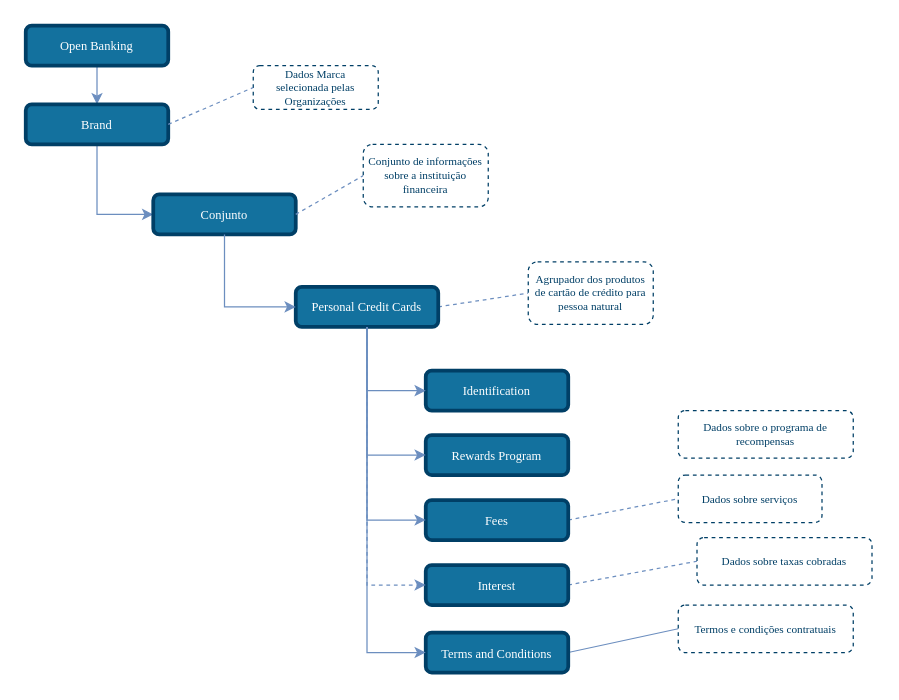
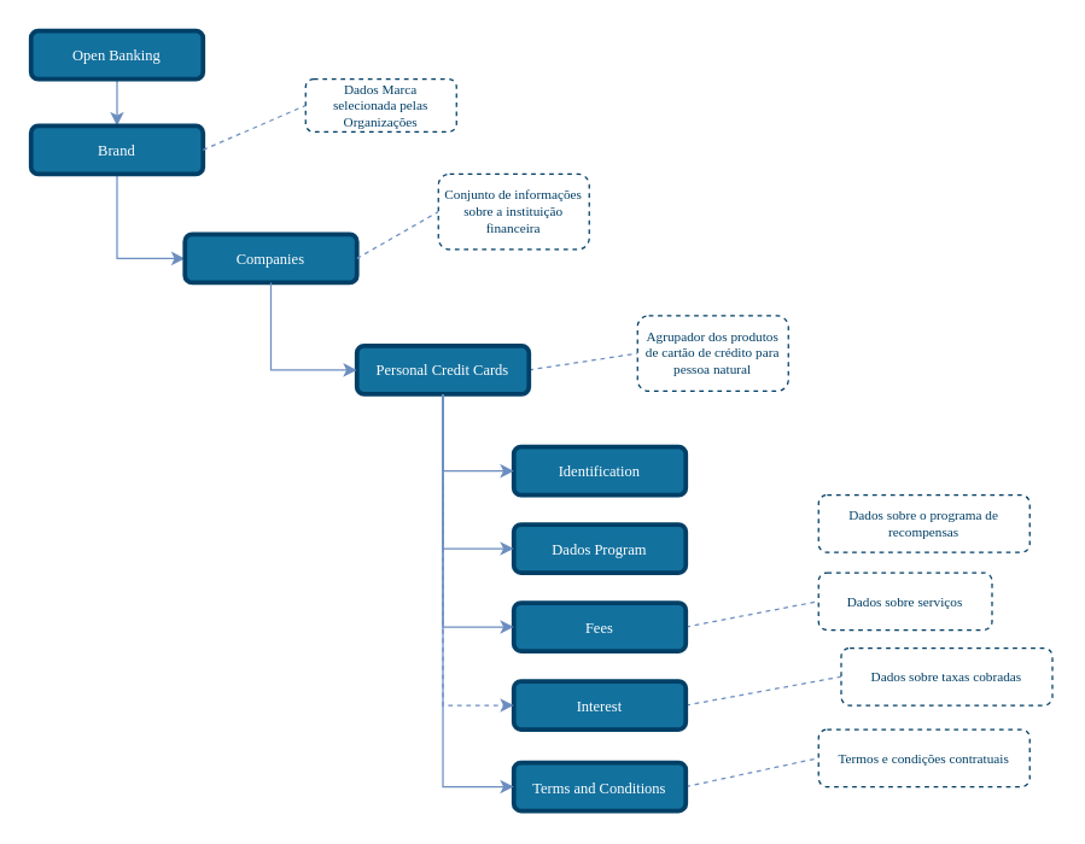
- <mxCell id="23" value="Conjunto" style="rounded=1;whiteSpace=wrap;html=1;comic=0;shadow=0;backgroundOutline=0;snapToPoint=0;fixDash=0;strokeWidth=3;fontFamily=Verdana;fontStyle=0;labelBackgroundColor=none;labelBorderColor=none;fontSize=10;fillColor=#13719E;strokeColor=#003F66;fontColor=#ffffff;" parent="1" vertex="1"><mxGeometry x="122" y="155" width="114" height="32" as="geometry" /></mxCell>
+ <mxCell id="23" value="Companies" style="rounded=1;whiteSpace=wrap;html=1;comic=0;shadow=0;backgroundOutline=0;snapToPoint=0;fixDash=0;strokeWidth=3;fontFamily=Verdana;fontStyle=0;labelBackgroundColor=none;labelBorderColor=none;fontSize=10;fillColor=#13719E;strokeColor=#003F66;fontColor=#ffffff;" parent="1" vertex="1"><mxGeometry x="122" y="155" width="114" height="32" as="geometry" /></mxCell>
- <mxCell id="27" value="Rewards Program" style="rounded=1;whiteSpace=wrap;html=1;comic=0;shadow=0;backgroundOutline=0;snapToPoint=0;fixDash=0;strokeWidth=3;fontFamily=Verdana;fontStyle=0;labelBackgroundColor=none;labelBorderColor=none;fontSize=10;fillColor=#13719E;strokeColor=#003F66;fontColor=#ffffff;" parent="1" vertex="1"><mxGeometry x="340" y="347.5" width="114" height="32" as="geometry" /></mxCell>
+ <mxCell id="27" value="Dados Program" style="rounded=1;whiteSpace=wrap;html=1;comic=0;shadow=0;backgroundOutline=0;snapToPoint=0;fixDash=0;strokeWidth=3;fontFamily=Verdana;fontStyle=0;labelBackgroundColor=none;labelBorderColor=none;fontSize=10;fillColor=#13719E;strokeColor=#003F66;fontColor=#ffffff;" parent="1" vertex="1"><mxGeometry x="340" y="347.5" width="114" height="32" as="geometry" /></mxCell>
- <mxCell id="4" style="edgeStyle=none;rounded=1;orthogonalLoop=1;jettySize=auto;html=1;exitX=1;exitY=0.5;exitDx=0;exitDy=0;entryX=0;entryY=0.5;entryDx=0;entryDy=0;dashed=0;endArrow=none;endFill=0;endSize=6;strokeColor=#6C8EBF;" parent="1" source="17" target="20" edge="1"><mxGeometry relative="1" as="geometry"><mxPoint x="456" y="529.5" as="sourcePoint" /><mxPoint x="532" y="422.5" as="targetPoint" /></mxGeometry></mxCell>
+ <mxCell id="4" style="edgeStyle=none;rounded=1;orthogonalLoop=1;jettySize=auto;html=1;exitX=1;exitY=0.5;exitDx=0;exitDy=0;entryX=0;entryY=0.5;entryDx=0;entryDy=0;dashed=1;endArrow=none;endFill=0;endSize=6;strokeColor=#6C8EBF;" parent="1" source="17" target="20" edge="1"><mxGeometry relative="1" as="geometry"><mxPoint x="456" y="529.5" as="sourcePoint" /><mxPoint x="532" y="422.5" as="targetPoint" /></mxGeometry></mxCell>
